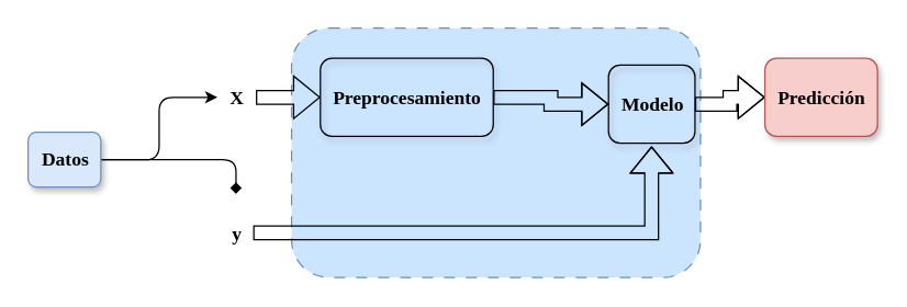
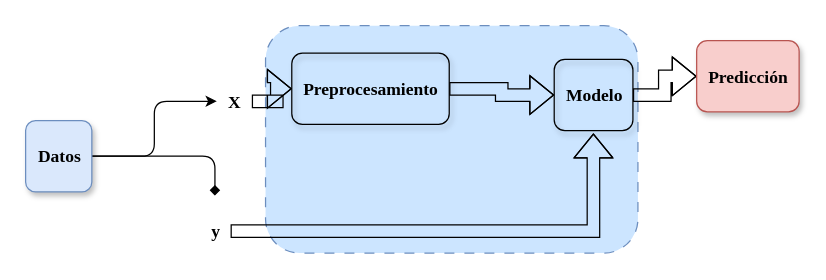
- <mxCell id="7" value="&lt;h3&gt;&lt;font face=&quot;Garamond&quot;&gt;X&lt;/font&gt;&lt;/h3&gt;" style="text;html=1;align=center;verticalAlign=middle;resizable=0;points=[];autosize=1;strokeColor=none;fillColor=none;fontFamily=Architects Daughter;fontSource=https%3A%2F%2Ffonts.googleapis.com%2Fcss%3Ffamily%3DArchitects%2BDaughter;shadow=1;" vertex="1" parent="1"><mxGeometry x="158" y="42" width="28" height="57" as="geometry" /></mxCell>
+ <mxCell id="7" value="&lt;h3&gt;&lt;font face=&quot;Garamond&quot;&gt;X&lt;/font&gt;&lt;/h3&gt;" style="text;html=1;align=center;verticalAlign=middle;resizable=0;points=[];autosize=1;strokeColor=none;fillColor=none;fontFamily=Architects Daughter;fontSource=https%3A%2F%2Ffonts.googleapis.com%2Fcss%3Ffamily%3DArchitects%2BDaughter;shadow=1;" vertex="1" parent="1"><mxGeometry x="173" y="52" width="28" height="57" as="geometry" /></mxCell>
- <mxCell id="10" value="&lt;h3&gt;&lt;font face=&quot;Garamond&quot;&gt;Predicción&lt;/font&gt;&lt;/h3&gt;" style="text;html=1;align=center;verticalAlign=middle;resizable=0;points=[];autosize=1;strokeColor=#b85450;fillColor=#f8cecc;fontFamily=Architects Daughter;fontSource=https%3A%2F%2Ffonts.googleapis.com%2Fcss%3Ffamily%3DArchitects%2BDaughter;rounded=1;glass=0;shadow=1;" vertex="1" parent="1"><mxGeometry x="557" y="42" width="82" height="57" as="geometry" /></mxCell>
+ <mxCell id="10" value="&lt;h3&gt;&lt;font face=&quot;Garamond&quot;&gt;Predicción&lt;/font&gt;&lt;/h3&gt;" style="text;html=1;align=center;verticalAlign=middle;resizable=0;points=[];autosize=1;strokeColor=#b85450;fillColor=#f8cecc;fontFamily=Architects Daughter;fontSource=https%3A%2F%2Ffonts.googleapis.com%2Fcss%3Ffamily%3DArchitects%2BDaughter;rounded=1;glass=0;shadow=1;" vertex="1" parent="1"><mxGeometry x="557" y="32" width="82" height="57" as="geometry" /></mxCell>
- <mxCell id="5" value="&lt;h3&gt;&lt;font face=&quot;Garamond&quot;&gt;Datos&lt;/font&gt;&lt;/h3&gt;" style="text;html=1;align=center;verticalAlign=middle;resizable=0;points=[];autosize=1;strokeColor=#6c8ebf;fillColor=#dae8fc;fontFamily=Architects Daughter;fontSource=https%3A%2F%2Ffonts.googleapis.com%2Fcss%3Ffamily%3DArchitects%2BDaughter;rounded=1;shadow=1;" vertex="1" parent="1"><mxGeometry x="20" y="96" width="53" height="40" as="geometry" /></mxCell>
+ <mxCell id="5" value="&lt;h3&gt;&lt;font face=&quot;Garamond&quot;&gt;Datos&lt;/font&gt;&lt;/h3&gt;" style="text;html=1;align=center;verticalAlign=middle;resizable=0;points=[];autosize=1;strokeColor=#6c8ebf;fillColor=#dae8fc;fontFamily=Architects Daughter;fontSource=https%3A%2F%2Ffonts.googleapis.com%2Fcss%3Ffamily%3DArchitects%2BDaughter;rounded=1;shadow=1;" vertex="1" parent="1"><mxGeometry x="20" y="96" width="53" height="57" as="geometry" /></mxCell>
- <mxCell id="11" value="&lt;h3&gt;&lt;font face=&quot;Garamond&quot;&gt;y&lt;/font&gt;&lt;/h3&gt;" style="text;html=1;align=center;verticalAlign=middle;resizable=0;points=[];autosize=1;strokeColor=none;fillColor=none;fontFamily=Architects Daughter;fontSource=https%3A%2F%2Ffonts.googleapis.com%2Fcss%3Ffamily%3DArchitects%2BDaughter;" vertex="1" parent="1"><mxGeometry x="159" y="141" width="25" height="57" as="geometry" /></mxCell>
+ <mxCell id="11" value="&lt;h3&gt;&lt;font face=&quot;Garamond&quot;&gt;y&lt;/font&gt;&lt;/h3&gt;" style="text;html=1;align=center;verticalAlign=middle;resizable=0;points=[];autosize=1;strokeColor=none;fillColor=none;fontFamily=Architects Daughter;fontSource=https%3A%2F%2Ffonts.googleapis.com%2Fcss%3Ffamily%3DArchitects%2BDaughter;" vertex="1" parent="1"><mxGeometry x="159" y="156" width="25" height="57" as="geometry" /></mxCell>
